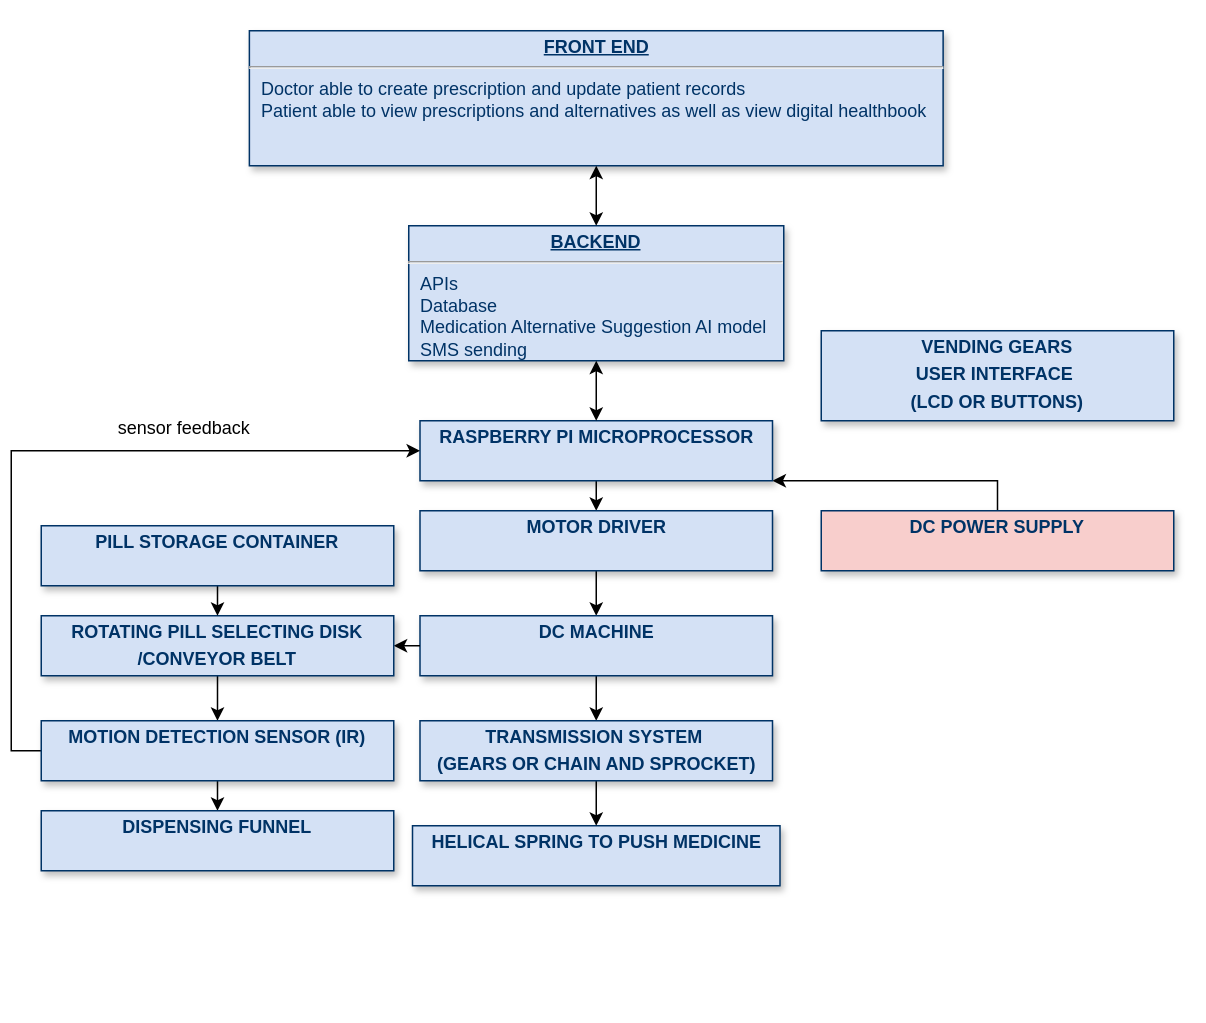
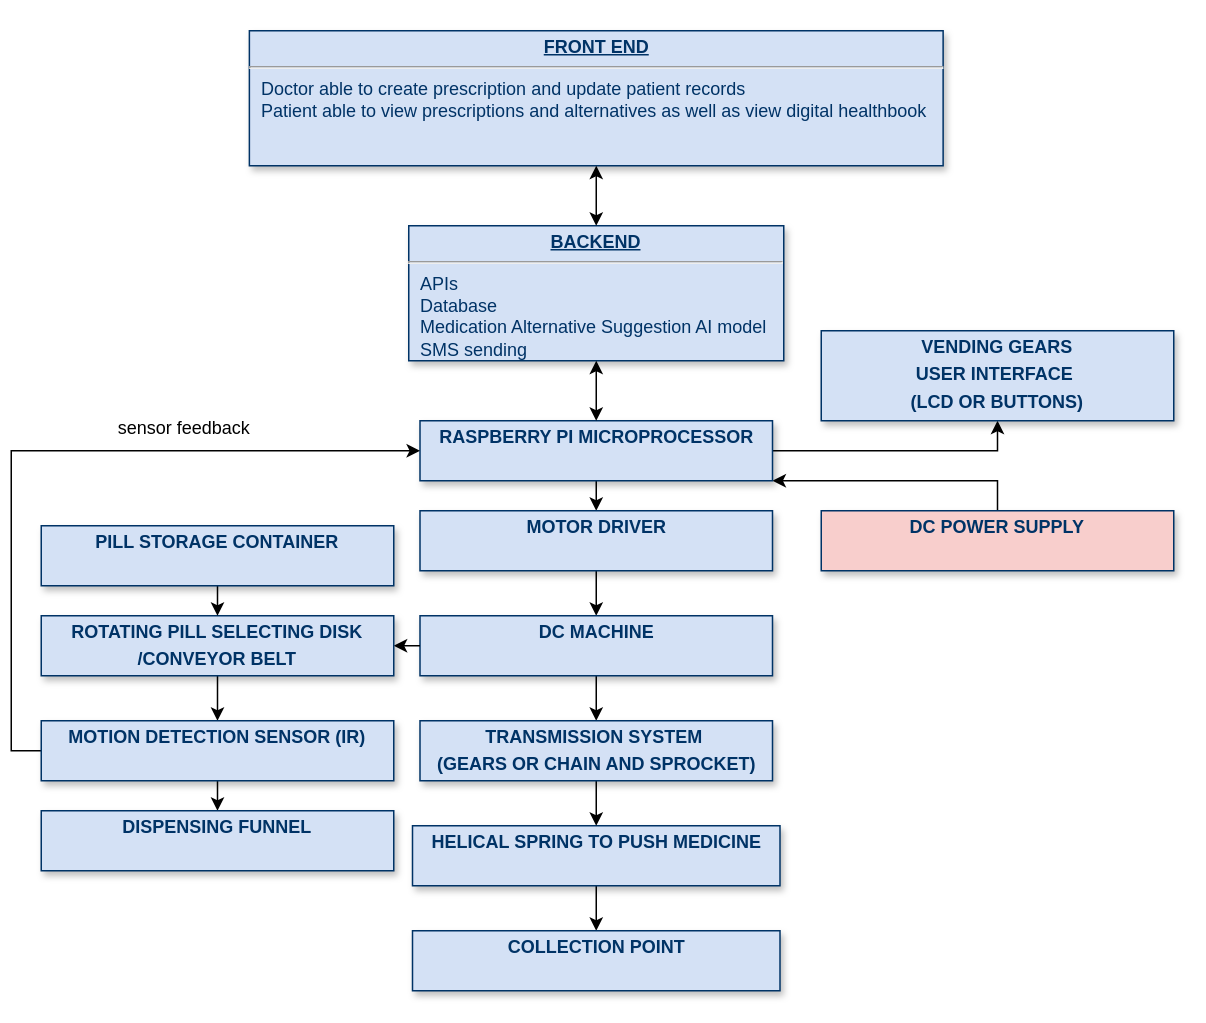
+ <mxCell id="4" style="edgeStyle=orthogonalEdgeStyle;rounded=0;orthogonalLoop=1;jettySize=auto;html=1;exitX=1;exitY=0.5;exitDx=0;exitDy=0;entryX=0.5;entryY=1;entryDx=0;entryDy=0;" edge="1" parent="1" source="6" target="14"><mxGeometry relative="1" as="geometry" /></mxCell>
+ <mxCell id="7" style="edgeStyle=orthogonalEdgeStyle;rounded=0;orthogonalLoop=1;jettySize=auto;html=1;exitX=0.5;exitY=1;exitDx=0;exitDy=0;entryX=0.5;entryY=0;entryDx=0;entryDy=0;" edge="1" parent="1" source="8" target="13"><mxGeometry relative="1" as="geometry" /></mxCell>
+ <mxCell id="13" value="&lt;p style=&quot;margin: 4px 0px 0px; text-align: center;&quot;&gt;&lt;b style=&quot;&quot;&gt;COLLECTION POINT&lt;/b&gt;&lt;/p&gt;" style="verticalAlign=top;align=left;overflow=fill;fontSize=12;fontFamily=Helvetica;html=1;strokeColor=#003366;shadow=1;fillColor=#D4E1F5;fontColor=#003366" vertex="1" parent="1"><mxGeometry x="267.5" y="620" width="245" height="40" as="geometry" /></mxCell>
